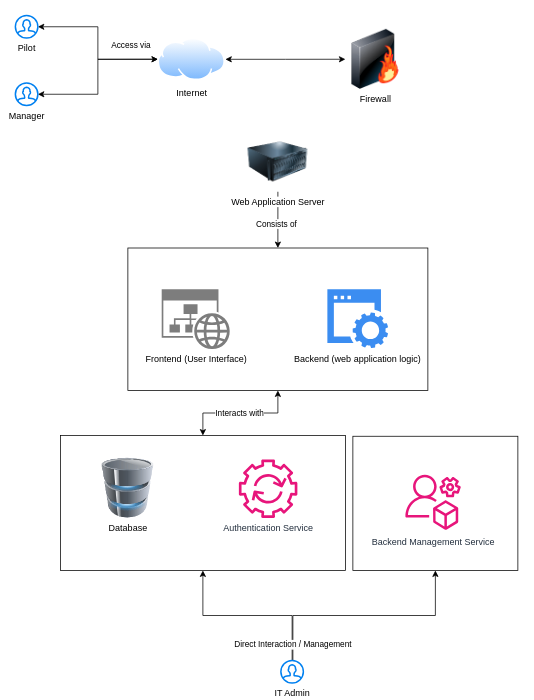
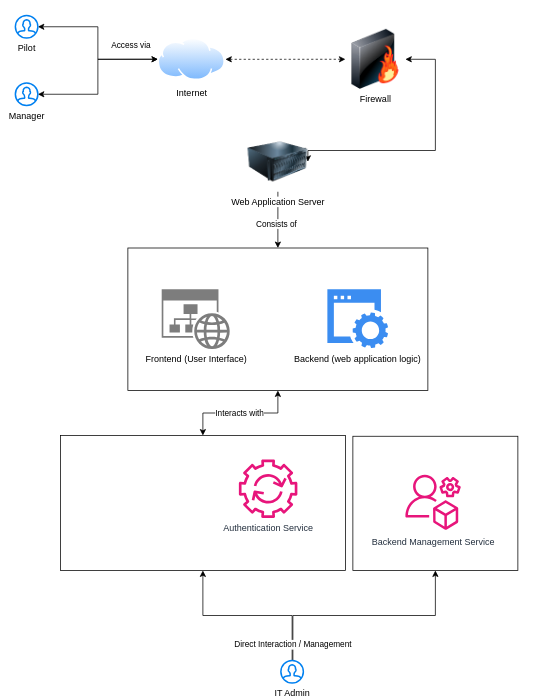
- <mxCell id="6" style="edgeStyle=orthogonalEdgeStyle;rounded=0;orthogonalLoop=1;jettySize=auto;html=1;entryX=0;entryY=0.5;entryDx=0;entryDy=0;startArrow=classic;startFill=1;" edge="1" parent="1" source="7" target="5"><mxGeometry relative="1" as="geometry" /></mxCell>
+ <mxCell id="6" style="edgeStyle=orthogonalEdgeStyle;rounded=0;orthogonalLoop=1;jettySize=auto;html=1;entryX=0;entryY=0.5;entryDx=0;entryDy=0;startArrow=classic;startFill=1;dashed=1;" edge="1" parent="1" source="7" target="5"><mxGeometry relative="1" as="geometry" /></mxCell>
+ <mxCell id="4" style="edgeStyle=orthogonalEdgeStyle;rounded=0;orthogonalLoop=1;jettySize=auto;html=1;entryX=1;entryY=0.5;entryDx=0;entryDy=0;startArrow=classic;startFill=1;exitX=1;exitY=0.5;exitDx=0;exitDy=0;" edge="1" parent="1" source="5" target="10"><mxGeometry relative="1" as="geometry"><Array as="points"><mxPoint x="580" y="78" /><mxPoint x="580" y="200" /></Array></mxGeometry></mxCell>
- <mxCell id="11" value="Database" style="image;html=1;image=img/lib/clip_art/computers/Database_128x128.png" vertex="1" parent="1"><mxGeometry x="130" y="610" width="80" height="80" as="geometry" /></mxCell>
